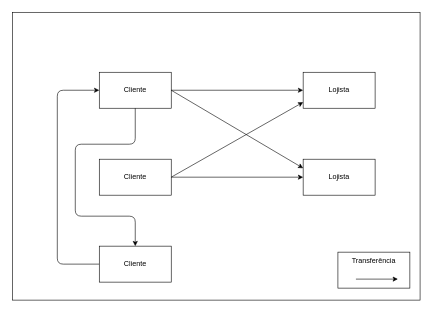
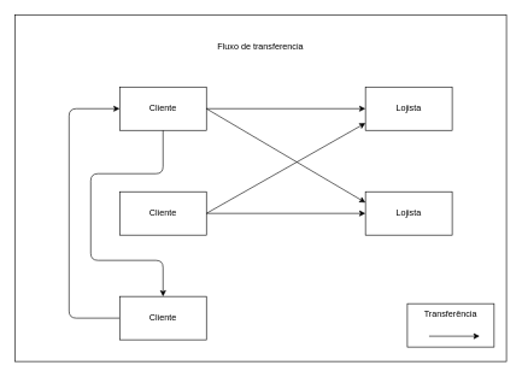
+ <mxCell id="4" value="Fluxo de transferencia" style="text;html=1;strokeColor=none;fillColor=none;align=center;verticalAlign=middle;whiteSpace=wrap;rounded=0;" parent="2" vertex="1"><mxGeometry x="200" y="30" width="280" height="30" as="geometry" /></mxCell>
